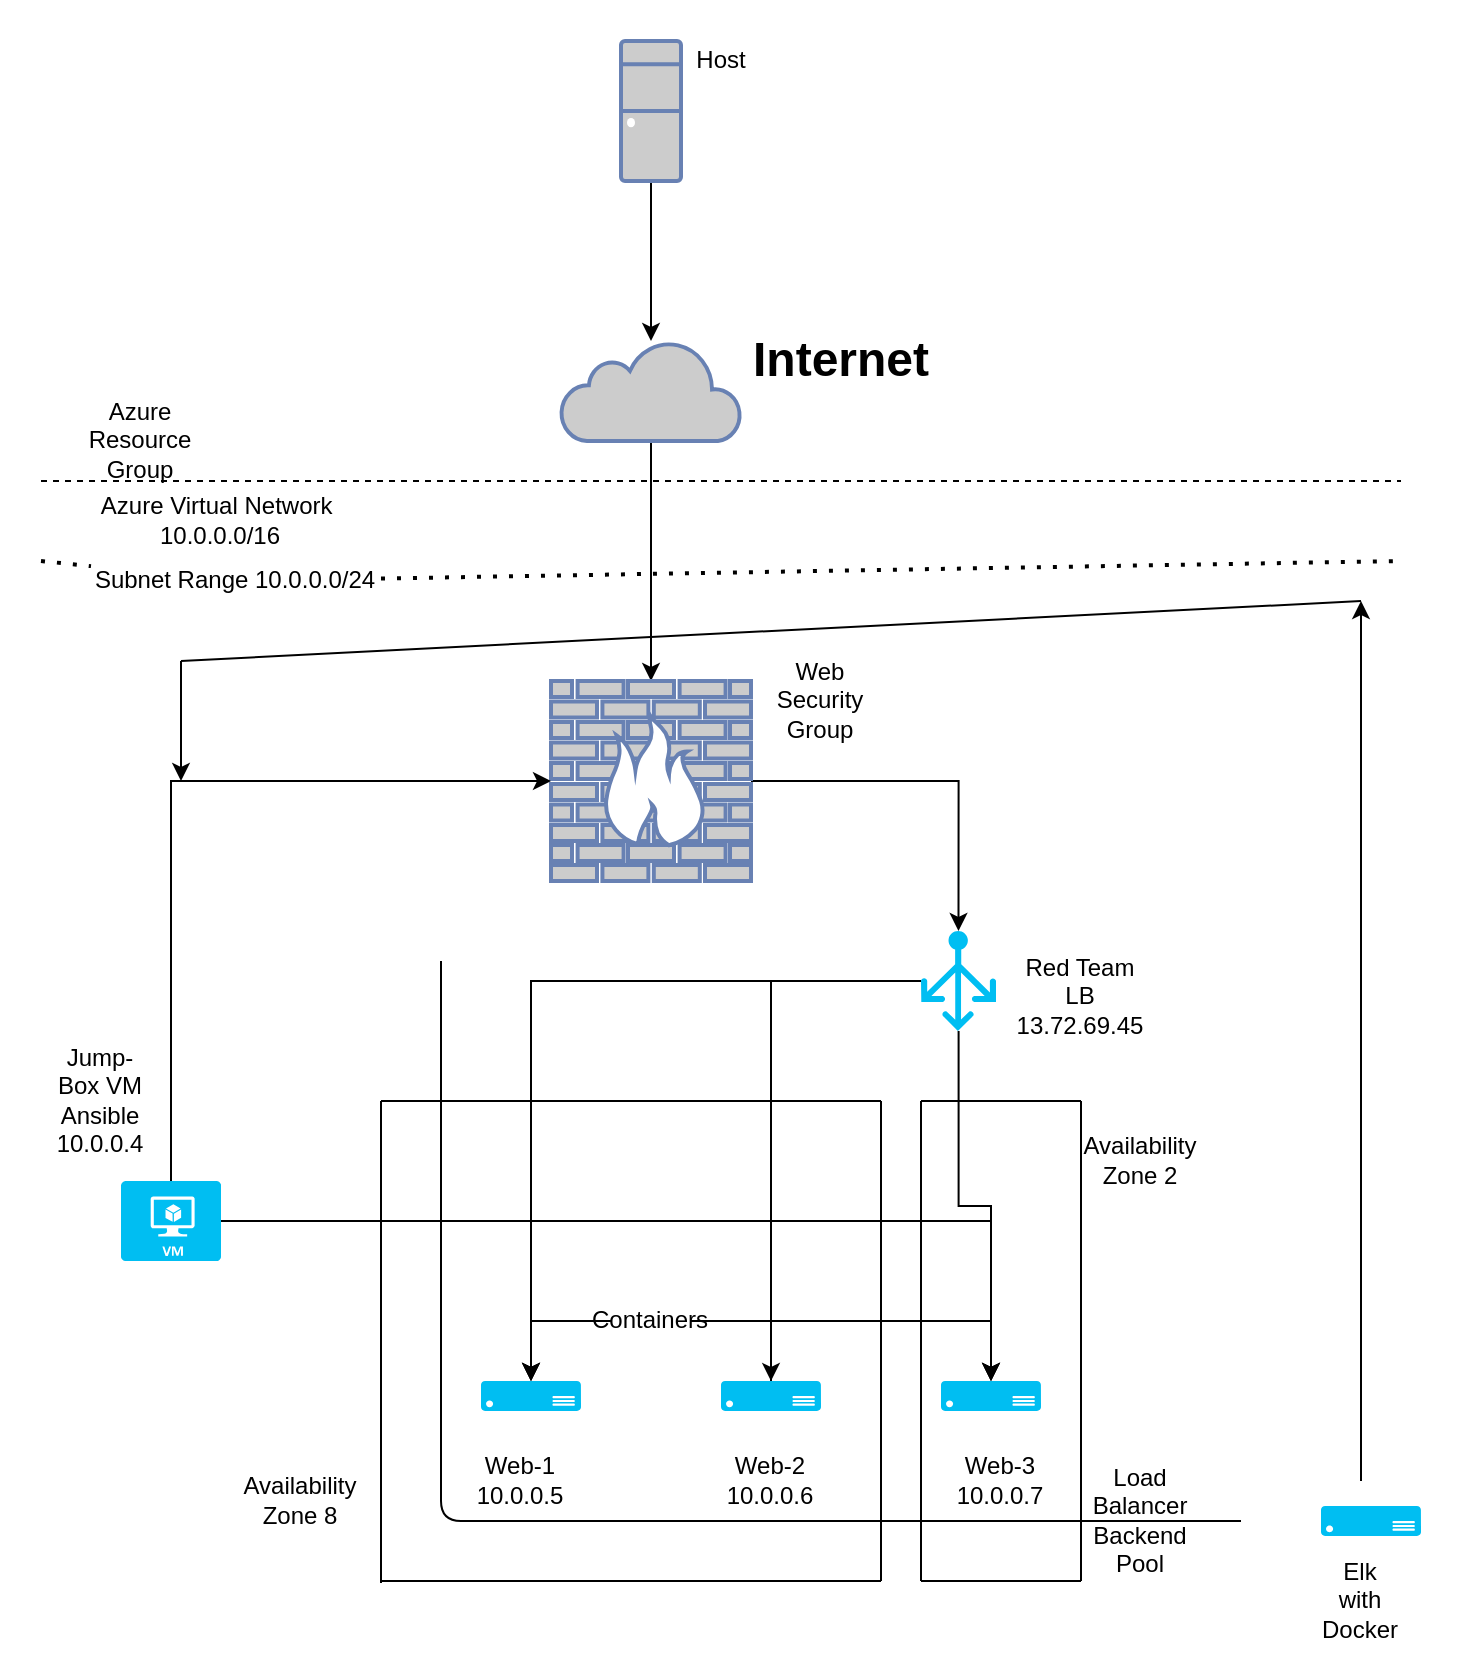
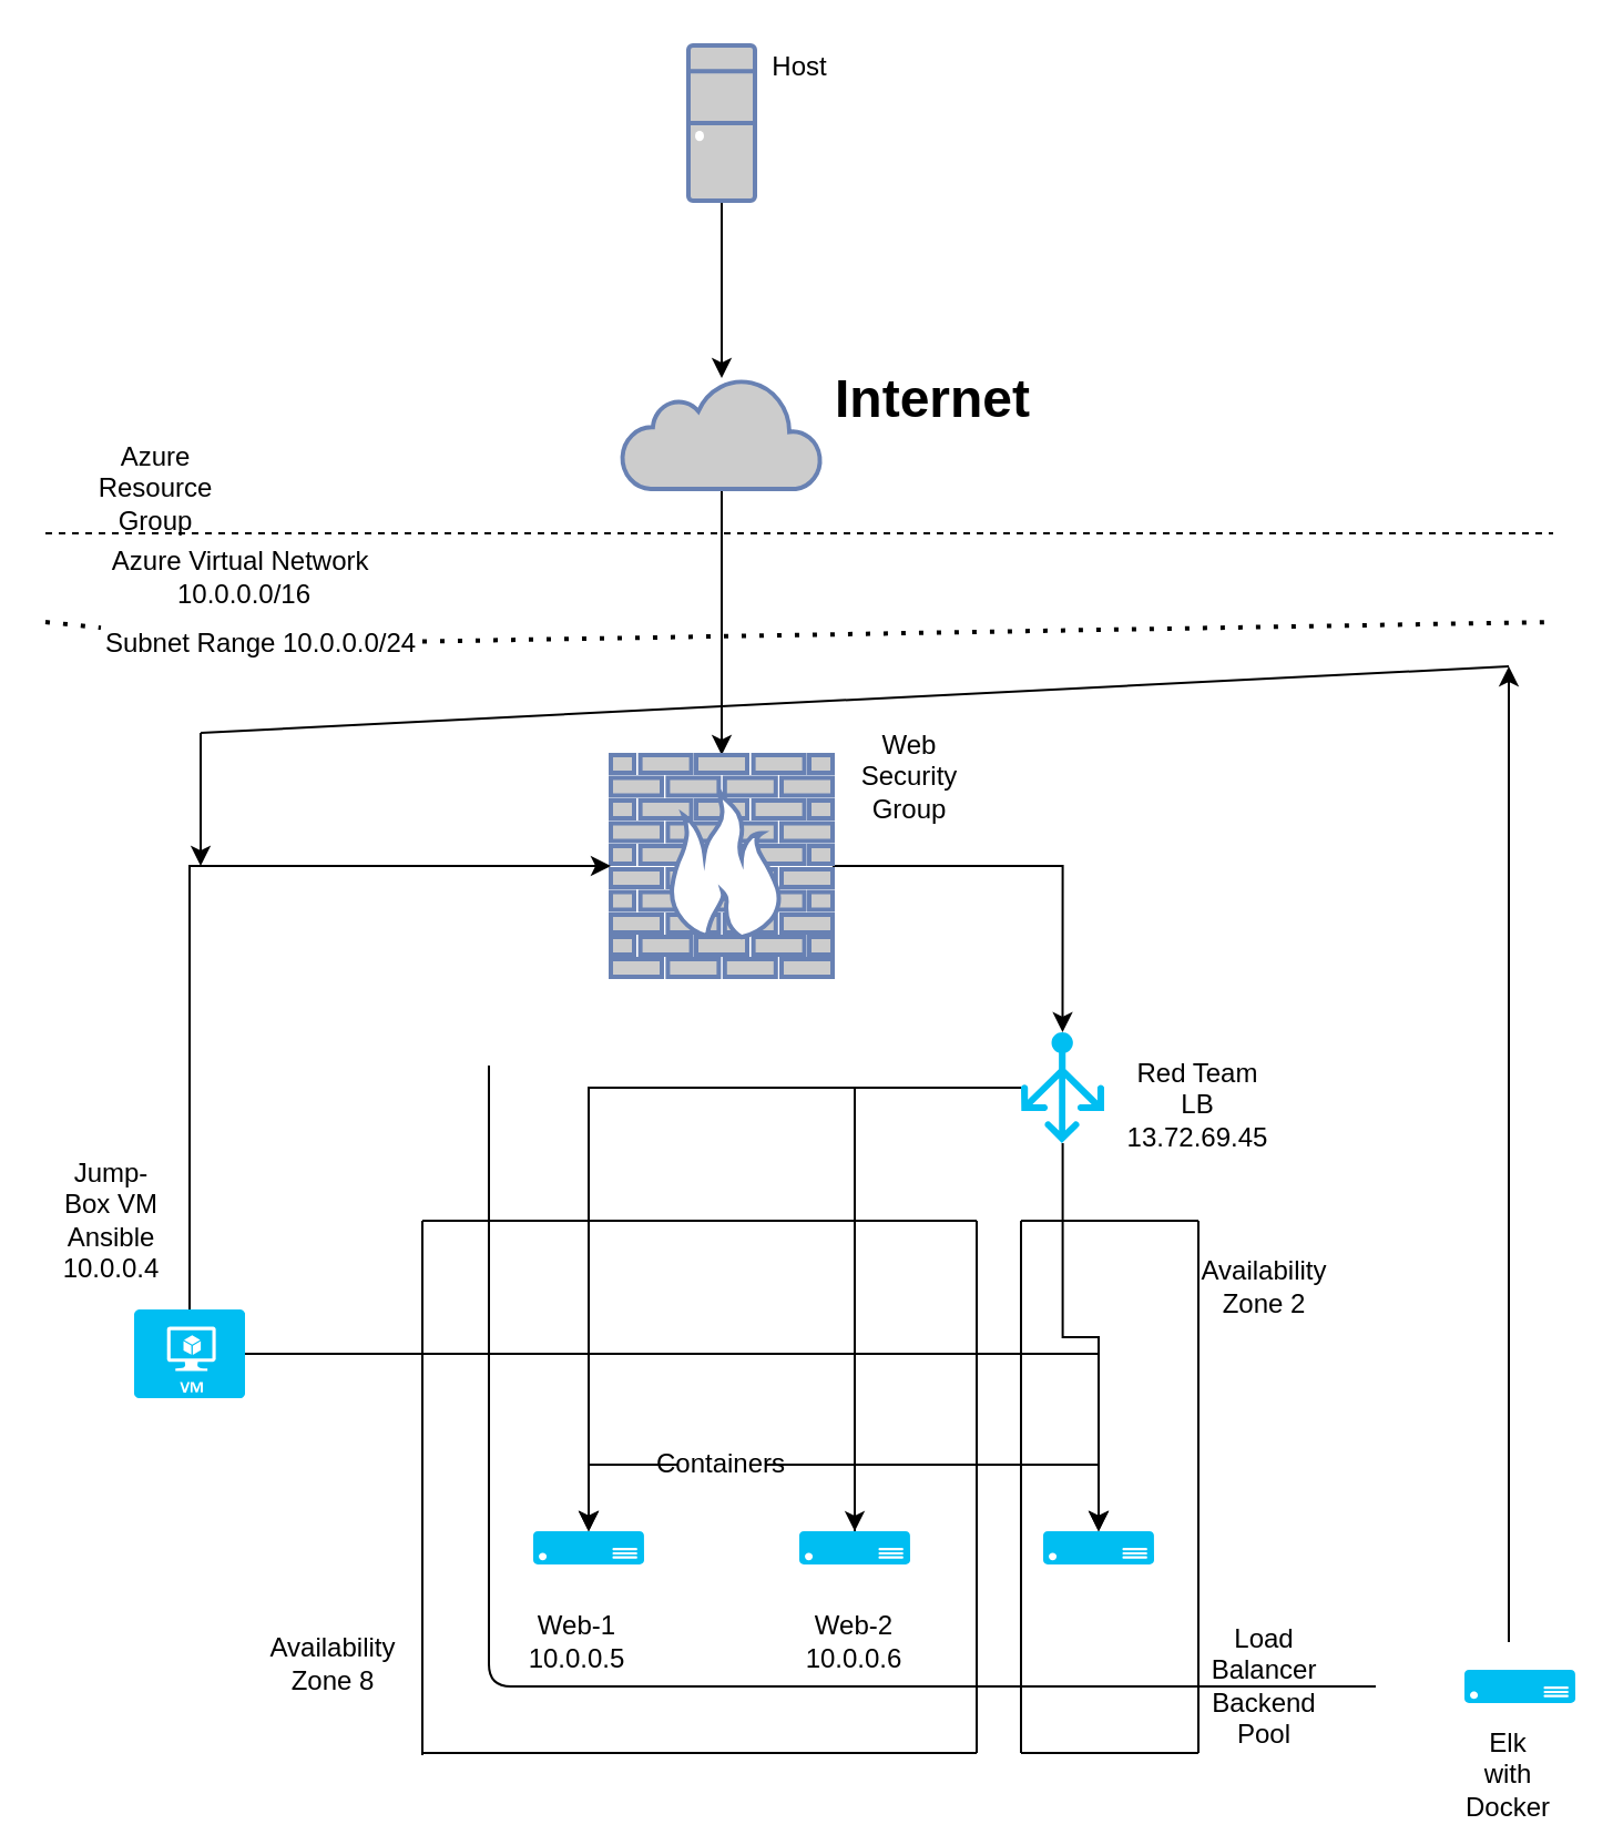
- <mxCell id="29" value="Web-3&lt;br&gt;10.0.0.7" style="text;html=1;strokeColor=none;fillColor=none;align=center;verticalAlign=middle;whiteSpace=wrap;rounded=0;" parent="1" vertex="1"><mxGeometry x="480" y="730" width="40" height="20" as="geometry" /></mxCell>
